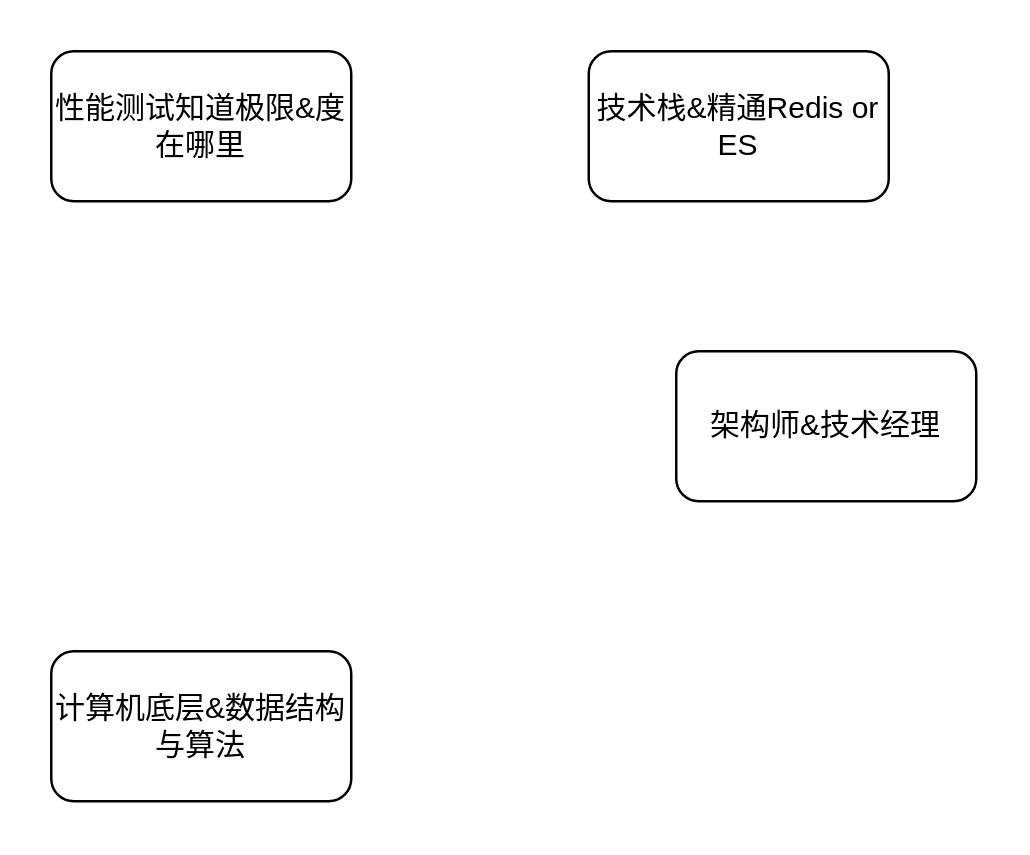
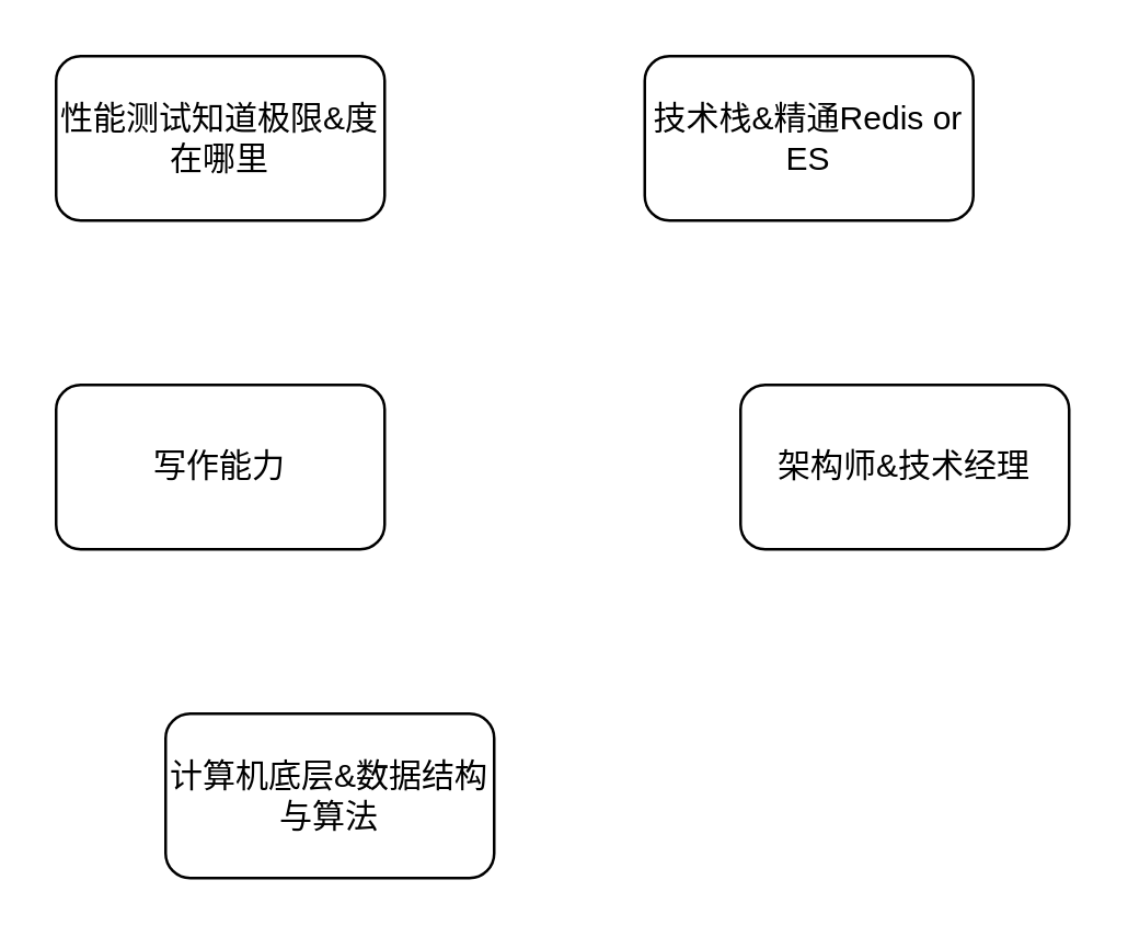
+ <mxCell id="3" value="写作能力" style="rounded=1;whiteSpace=wrap;html=1;" vertex="1" parent="1"><mxGeometry x="20" y="140" width="120" height="60" as="geometry" /></mxCell>
- <mxCell id="4" value="计算机底层&amp;amp;数据结构与算法" style="rounded=1;whiteSpace=wrap;html=1;" vertex="1" parent="1"><mxGeometry x="20" y="260" width="120" height="60" as="geometry" /></mxCell>
+ <mxCell id="4" value="计算机底层&amp;amp;数据结构与算法" style="rounded=1;whiteSpace=wrap;html=1;" vertex="1" parent="1"><mxGeometry x="60" y="260" width="120" height="60" as="geometry" /></mxCell>
